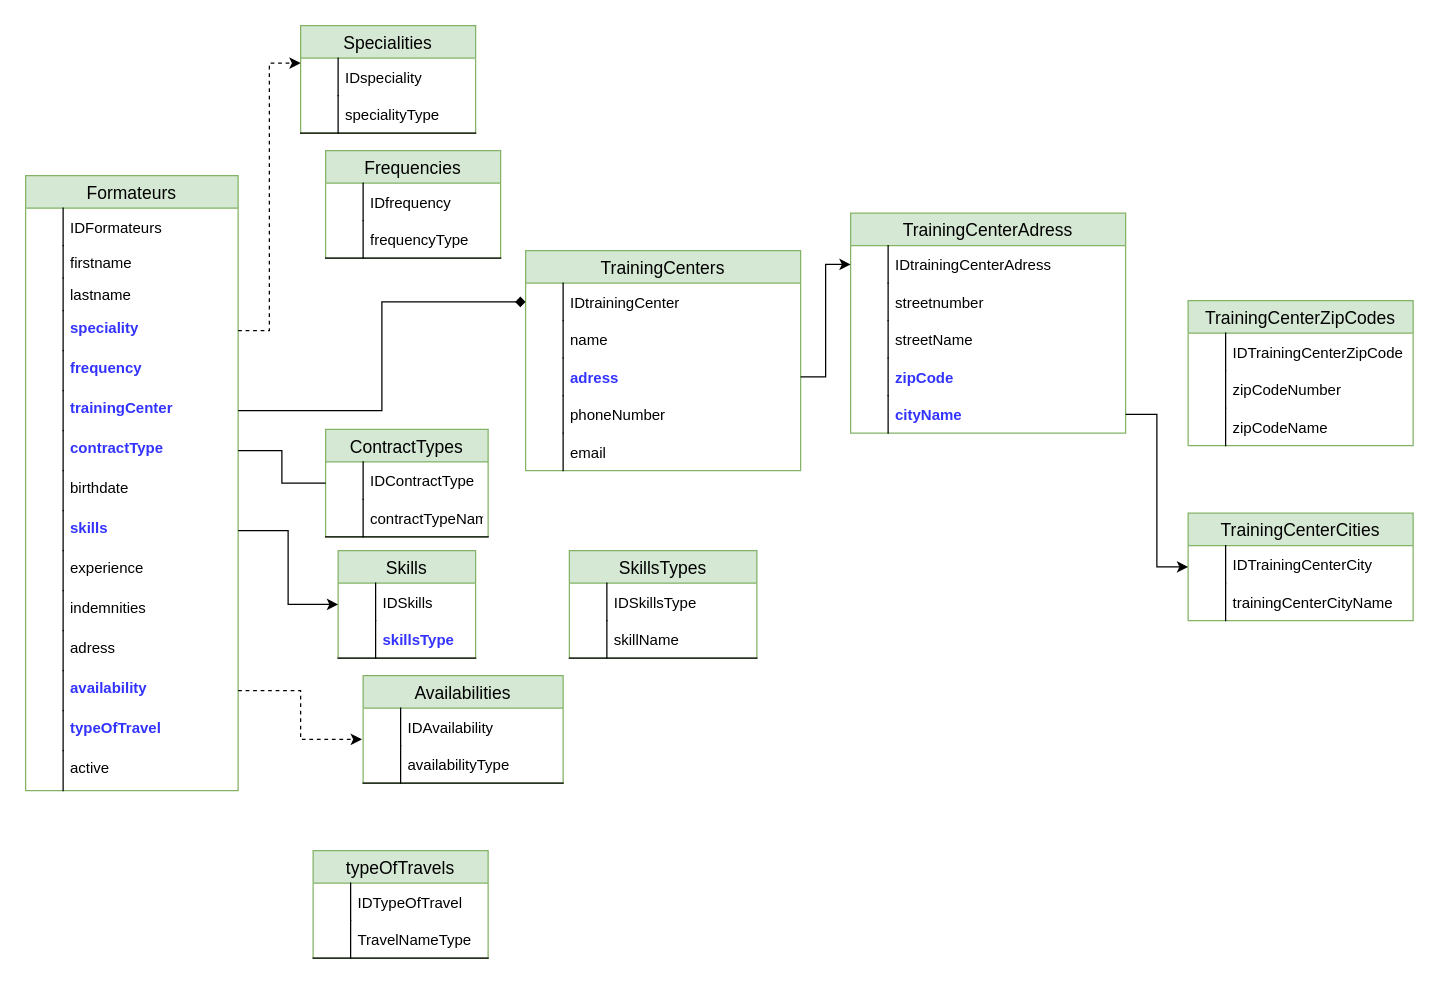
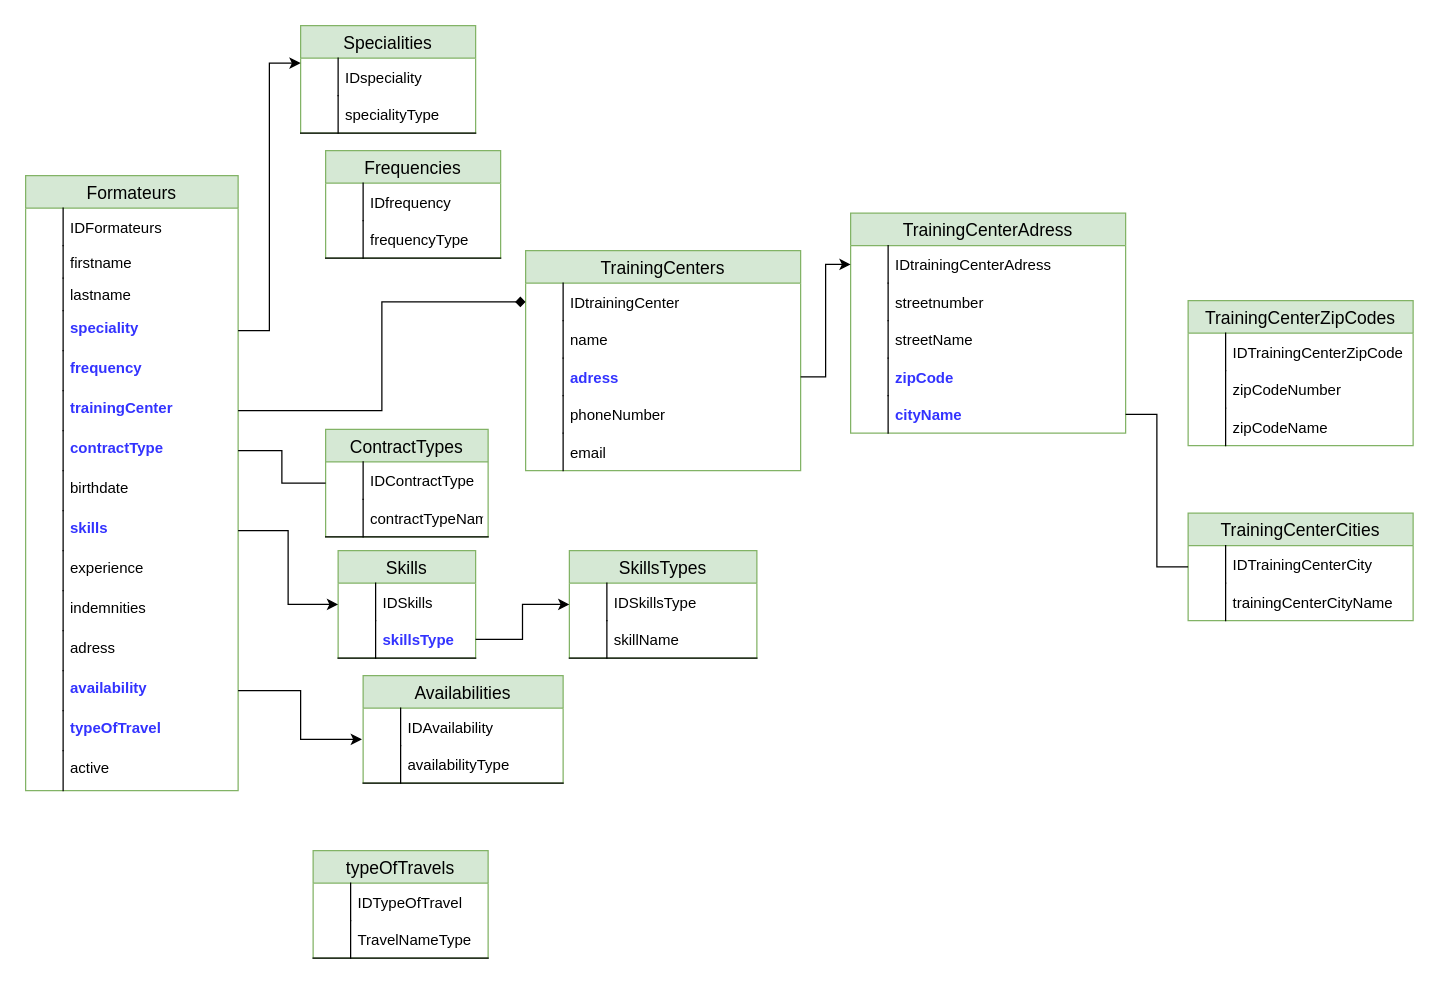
- <mxCell id="103" style="edgeStyle=orthogonalEdgeStyle;rounded=0;orthogonalLoop=1;jettySize=auto;html=1;exitX=1;exitY=0.5;exitDx=0;exitDy=0;entryX=0;entryY=0.133;entryDx=0;entryDy=0;entryPerimeter=0;fontColor=#3333FF;dashed=1;" edge="1" parent="1" source="9" target="50"><mxGeometry relative="1" as="geometry" /></mxCell>
+ <mxCell id="103" style="edgeStyle=orthogonalEdgeStyle;rounded=0;orthogonalLoop=1;jettySize=auto;html=1;exitX=1;exitY=0.5;exitDx=0;exitDy=0;entryX=0;entryY=0.133;entryDx=0;entryDy=0;entryPerimeter=0;fontColor=#3333FF;" edge="1" parent="1" source="9" target="50"><mxGeometry relative="1" as="geometry" /></mxCell>
- <mxCell id="102" style="edgeStyle=orthogonalEdgeStyle;rounded=0;orthogonalLoop=1;jettySize=auto;html=1;exitX=1;exitY=0.5;exitDx=0;exitDy=0;entryX=0;entryY=0.5;entryDx=0;entryDy=0;fontColor=#3333FF;" edge="1" parent="1" source="88" target="97"><mxGeometry relative="1" as="geometry" /></mxCell>
+ <mxCell id="102" style="edgeStyle=orthogonalEdgeStyle;rounded=0;orthogonalLoop=1;jettySize=auto;html=1;exitX=1;exitY=0.5;exitDx=0;exitDy=0;entryX=0;entryY=0.5;entryDx=0;entryDy=0;fontColor=#3333FF;endArrow=none;" edge="1" parent="1" source="88" target="97"><mxGeometry relative="1" as="geometry" /></mxCell>
+ <mxCell id="109" style="edgeStyle=orthogonalEdgeStyle;rounded=0;orthogonalLoop=1;jettySize=auto;html=1;exitX=1;exitY=0.5;exitDx=0;exitDy=0;entryX=0;entryY=0.5;entryDx=0;entryDy=0;fontColor=#3333FF;" edge="1" parent="1" source="62" target="64"><mxGeometry relative="1" as="geometry" /></mxCell>
- <mxCell id="107" style="edgeStyle=orthogonalEdgeStyle;rounded=0;orthogonalLoop=1;jettySize=auto;html=1;exitX=1;exitY=0.5;exitDx=0;exitDy=0;entryX=-0.006;entryY=0.833;entryDx=0;entryDy=0;entryPerimeter=0;fontColor=#3333FF;dashed=1;" edge="1" parent="1" source="27" target="70"><mxGeometry relative="1" as="geometry" /></mxCell>
+ <mxCell id="107" style="edgeStyle=orthogonalEdgeStyle;rounded=0;orthogonalLoop=1;jettySize=auto;html=1;exitX=1;exitY=0.5;exitDx=0;exitDy=0;entryX=-0.006;entryY=0.833;entryDx=0;entryDy=0;entryPerimeter=0;fontColor=#3333FF;" edge="1" parent="1" source="27" target="70"><mxGeometry relative="1" as="geometry" /></mxCell>
